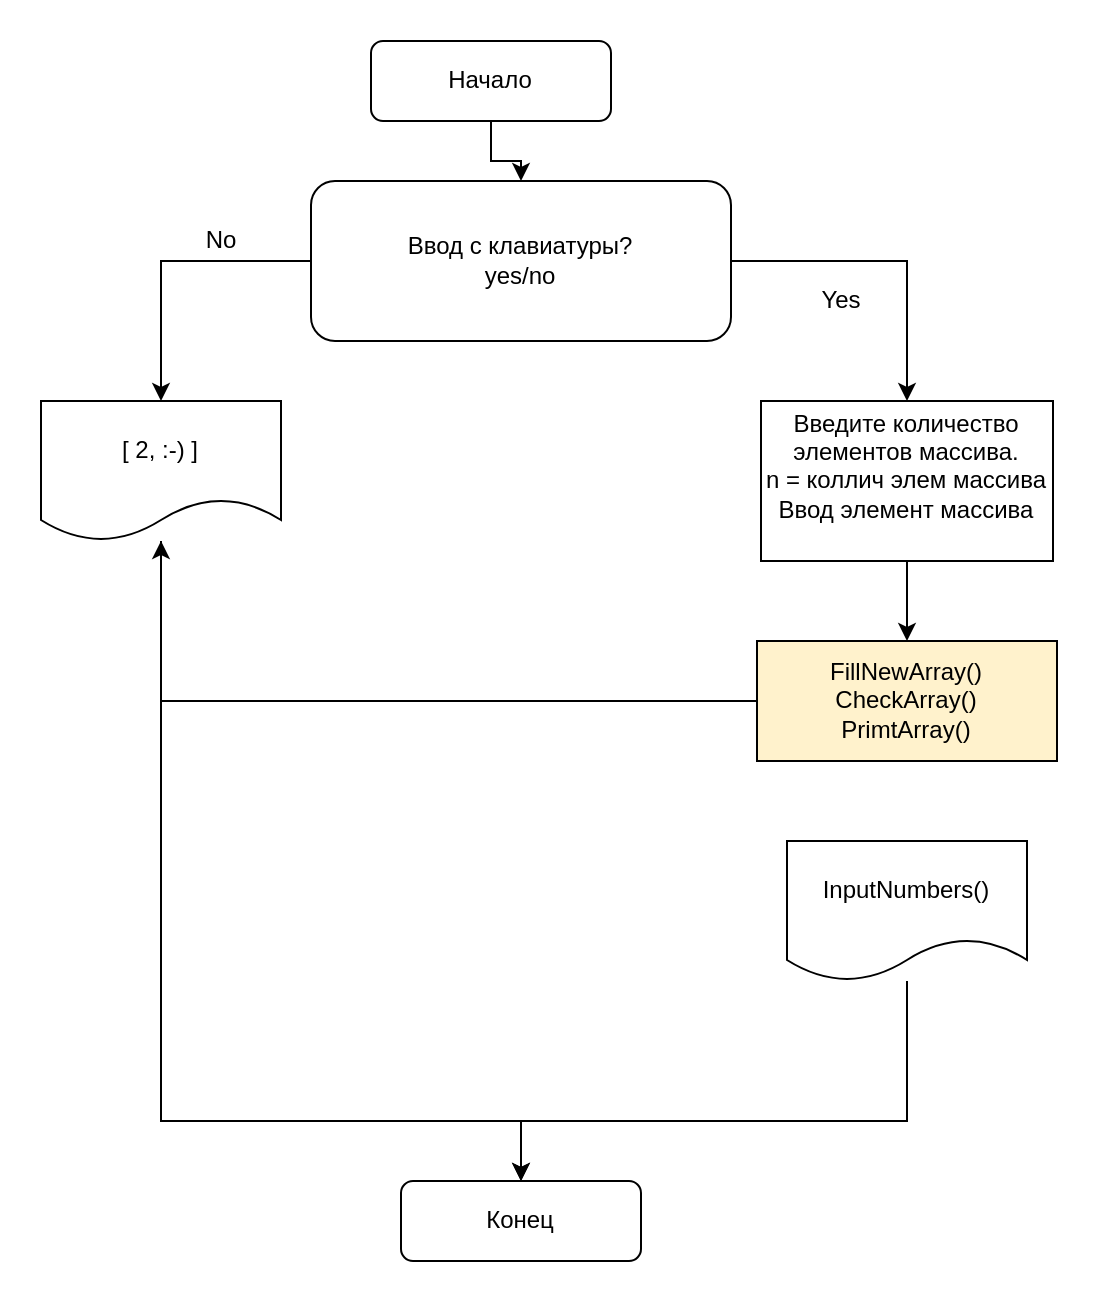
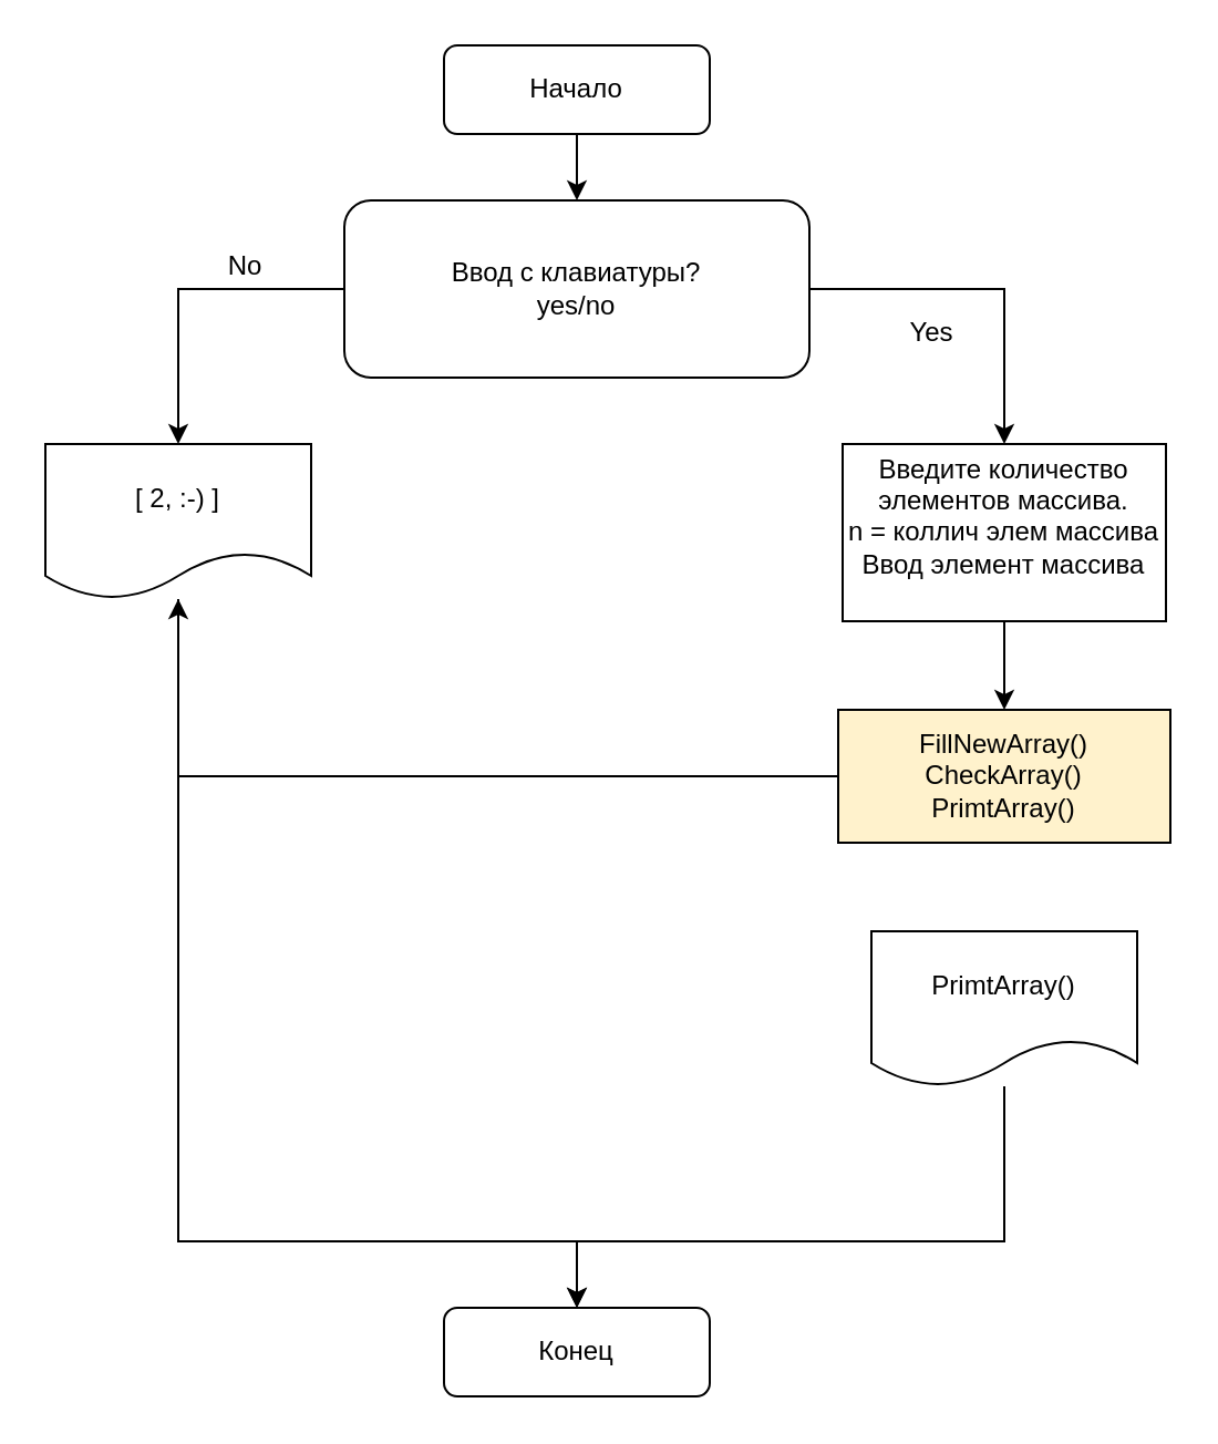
- <mxCell id="5" value="Начало" style="rounded=1;whiteSpace=wrap;html=1;" vertex="1" parent="1"><mxGeometry x="185" y="20" width="120" height="40" as="geometry" /></mxCell>
+ <mxCell id="5" value="Начало" style="rounded=1;whiteSpace=wrap;html=1;" vertex="1" parent="1"><mxGeometry x="200" y="20" width="120" height="40" as="geometry" /></mxCell>
- <mxCell id="16" value="InputNumbers()" style="shape=document;whiteSpace=wrap;html=1;boundedLbl=1;" vertex="1" parent="1"><mxGeometry x="393" y="420" width="120" height="70" as="geometry" /></mxCell>
+ <mxCell id="16" value="PrimtArray()" style="shape=document;whiteSpace=wrap;html=1;boundedLbl=1;" vertex="1" parent="1"><mxGeometry x="393" y="420" width="120" height="70" as="geometry" /></mxCell>
